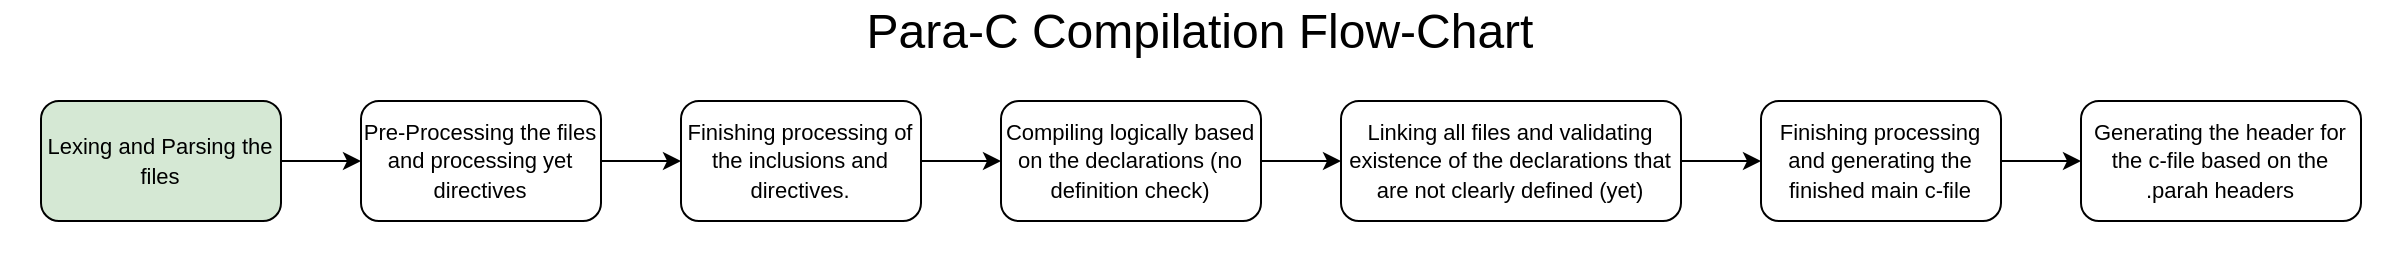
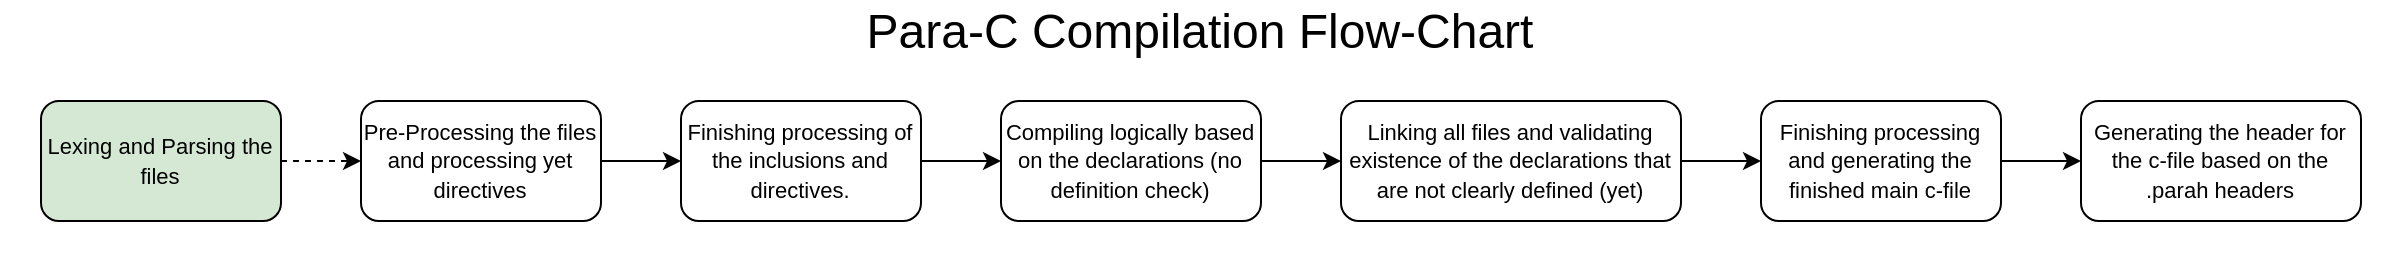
- <mxCell id="2" style="edgeStyle=orthogonalEdgeStyle;rounded=0;orthogonalLoop=1;jettySize=auto;html=1;exitX=1;exitY=0.5;exitDx=0;exitDy=0;entryX=0;entryY=0.5;entryDx=0;entryDy=0;" parent="1" source="3" target="6" edge="1"><mxGeometry relative="1" as="geometry" /></mxCell>
+ <mxCell id="2" style="edgeStyle=orthogonalEdgeStyle;rounded=0;orthogonalLoop=1;jettySize=auto;html=1;exitX=1;exitY=0.5;exitDx=0;exitDy=0;entryX=0;entryY=0.5;entryDx=0;entryDy=0;dashed=1;" parent="1" source="3" target="6" edge="1"><mxGeometry relative="1" as="geometry" /></mxCell>
